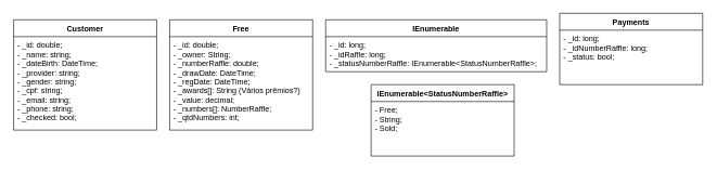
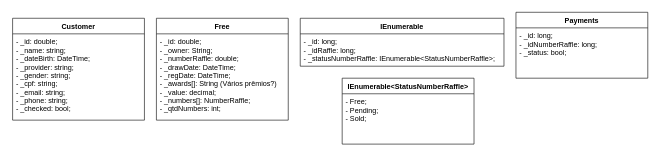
- <mxCell id="11" value="- Free;&#10;- String;&#10;- Sold;" style="text;strokeColor=none;fillColor=none;align=left;verticalAlign=top;spacingLeft=4;spacingRight=4;overflow=hidden;rotatable=0;points=[[0,0.5],[1,0.5]];portConstraint=eastwest;" parent="10" vertex="1"><mxGeometry y="26" width="220" height="84" as="geometry" /></mxCell>
+ <mxCell id="11" value="- Free;&#10;- Pending;&#10;- Sold;" style="text;strokeColor=none;fillColor=none;align=left;verticalAlign=top;spacingLeft=4;spacingRight=4;overflow=hidden;rotatable=0;points=[[0,0.5],[1,0.5]];portConstraint=eastwest;" parent="10" vertex="1"><mxGeometry y="26" width="220" height="84" as="geometry" /></mxCell>
